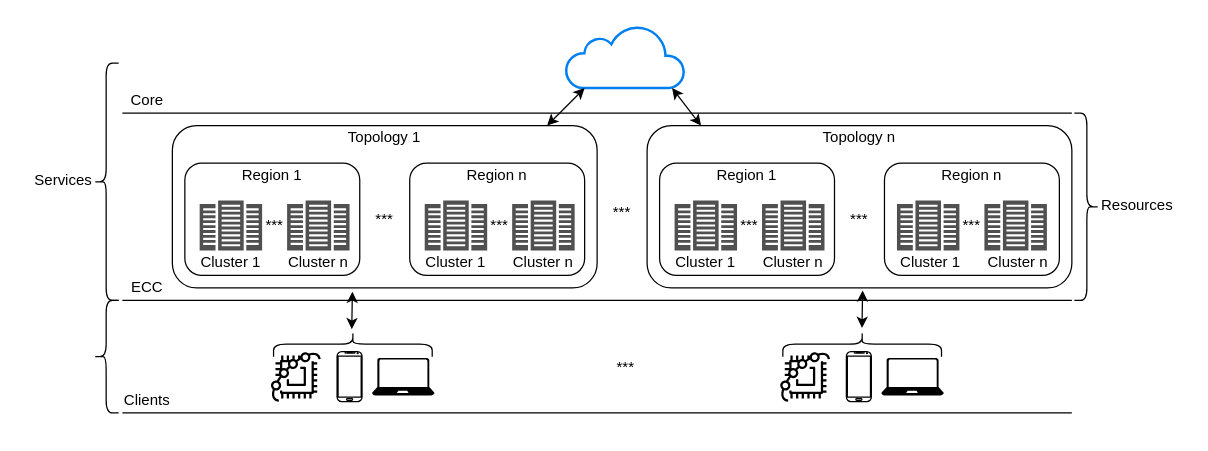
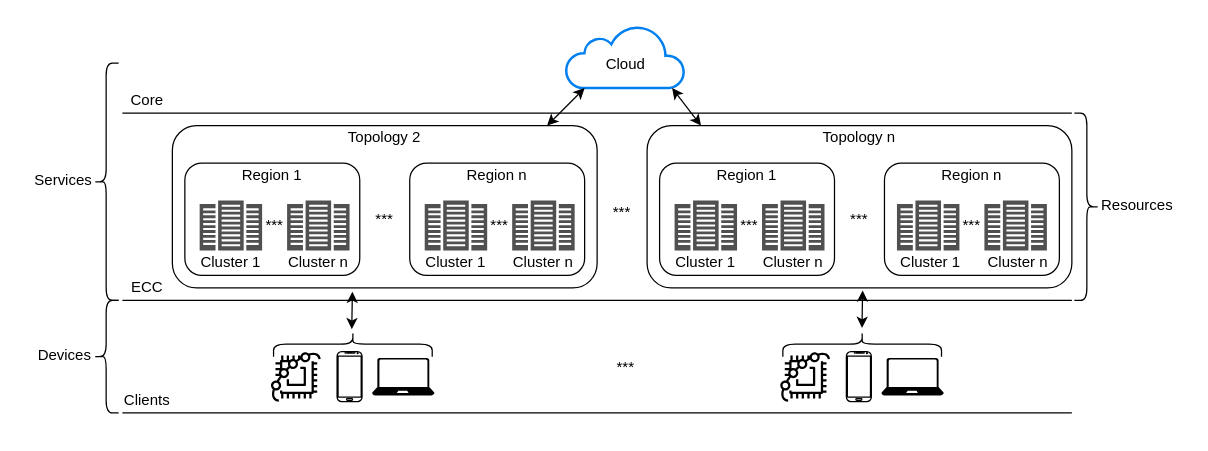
+ <mxCell id="3" value="Cloud" style="text;html=1;strokeColor=none;fillColor=none;align=center;verticalAlign=middle;whiteSpace=wrap;rounded=0;" vertex="1" parent="1"><mxGeometry x="479.5" y="43.5" width="40" height="15" as="geometry" /></mxCell>
- <mxCell id="11" value="Topology 1" style="text;html=1;strokeColor=none;fillColor=none;align=center;verticalAlign=middle;whiteSpace=wrap;rounded=0;" vertex="1" parent="1"><mxGeometry x="267" y="100" width="80" height="20" as="geometry" /></mxCell>
+ <mxCell id="11" value="Topology 2" style="text;html=1;strokeColor=none;fillColor=none;align=center;verticalAlign=middle;whiteSpace=wrap;rounded=0;" vertex="1" parent="1"><mxGeometry x="267" y="100" width="80" height="20" as="geometry" /></mxCell>
+ <mxCell id="45" value="Devices" style="text;html=1;strokeColor=none;fillColor=none;align=center;verticalAlign=middle;whiteSpace=wrap;rounded=0;" vertex="1" parent="1"><mxGeometry x="31" y="274" width="40" height="20" as="geometry" /></mxCell>
